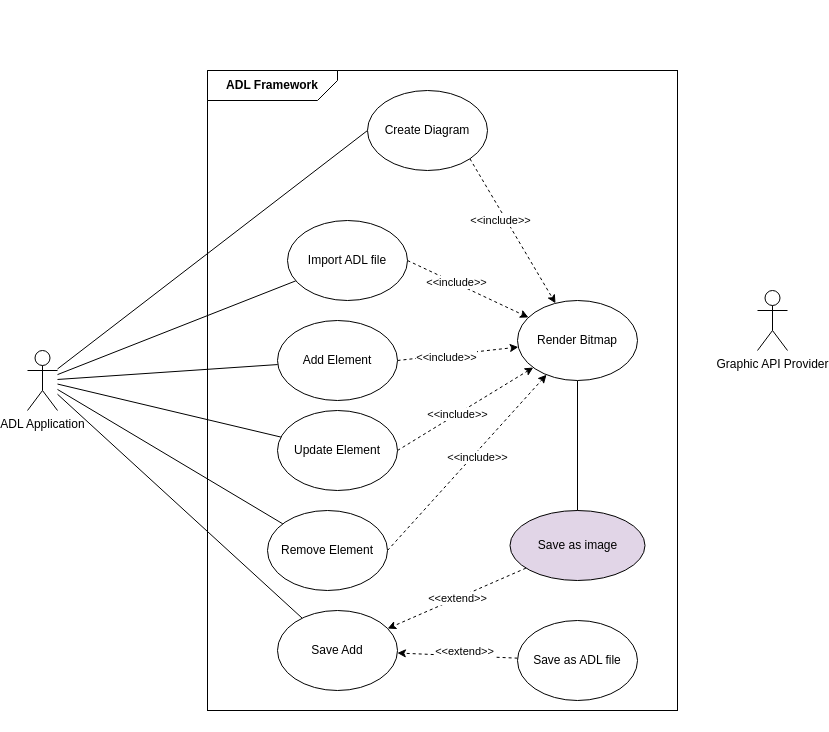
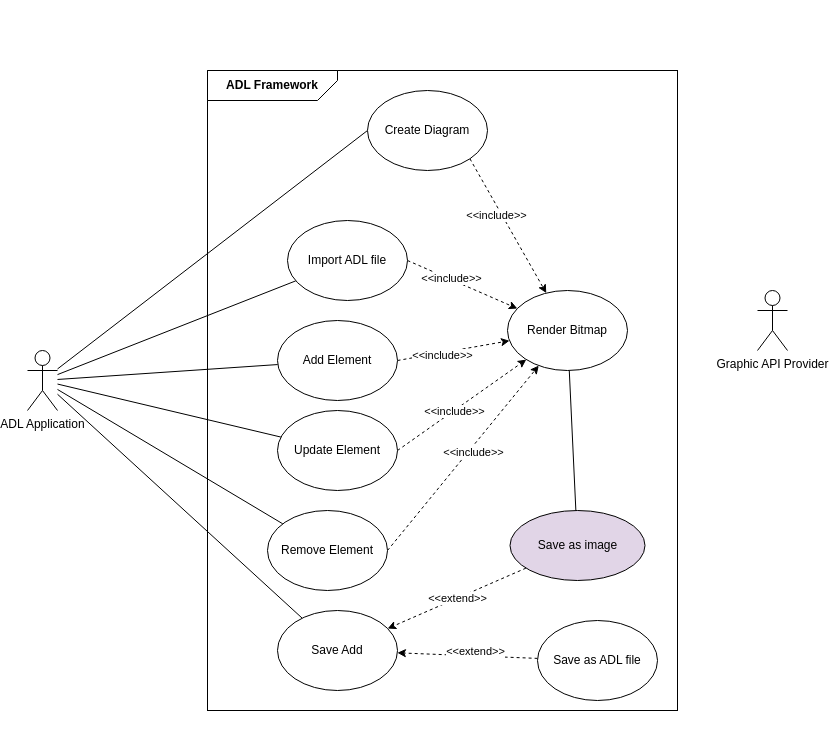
- <mxCell id="33" value="Render Bitmap" style="ellipse;whiteSpace=wrap;html=1;" parent="1" vertex="1"><mxGeometry x="510" y="300" width="120" height="80" as="geometry" /></mxCell>
+ <mxCell id="33" value="Render Bitmap" style="ellipse;whiteSpace=wrap;html=1;" parent="1" vertex="1"><mxGeometry x="500" y="290" width="120" height="80" as="geometry" /></mxCell>
- <mxCell id="29" value="Save as ADL file" style="ellipse;whiteSpace=wrap;html=1;" parent="1" vertex="1"><mxGeometry x="510" y="620" width="120" height="80" as="geometry" /></mxCell>
+ <mxCell id="29" value="Save as ADL file" style="ellipse;whiteSpace=wrap;html=1;" parent="1" vertex="1"><mxGeometry x="530" y="620" width="120" height="80" as="geometry" /></mxCell>
